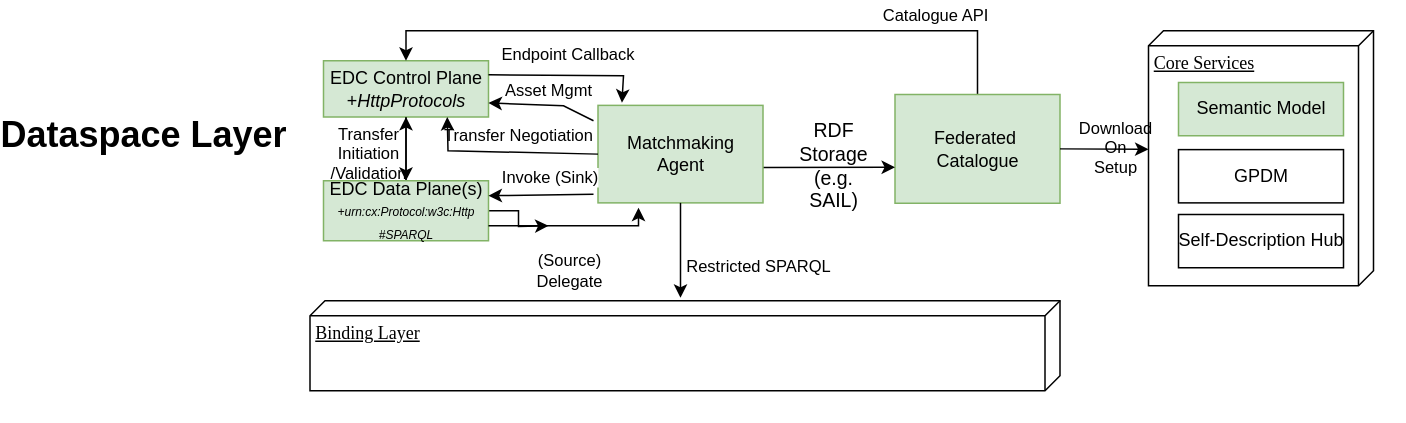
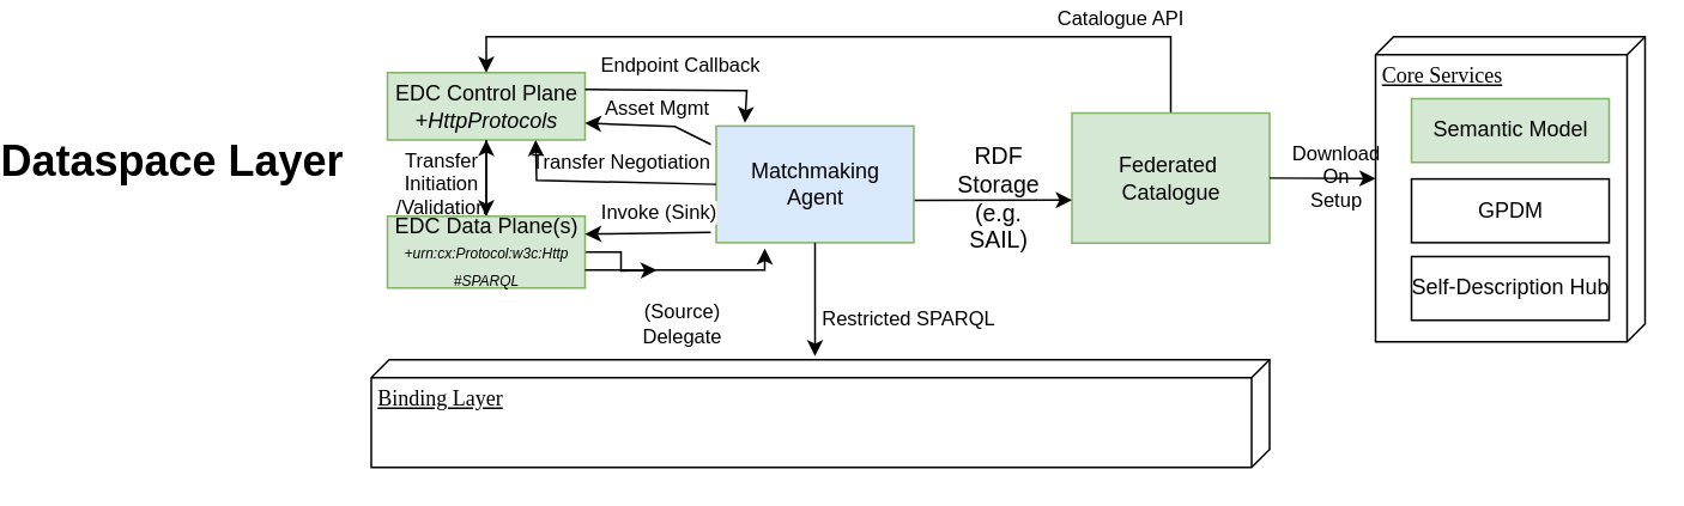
- <mxCell id="10" value="Matchmaking &lt;br&gt;Agent" style="html=1;dropTarget=0;fillColor=#d5e8d4;strokeColor=#82b366;" vertex="1" parent="1"><mxGeometry x="373" y="69.75" width="110" height="65" as="geometry" /></mxCell>
+ <mxCell id="10" value="Matchmaking &lt;br&gt;Agent" style="html=1;dropTarget=0;fillColor=#dae8fc;strokeColor=#82b366;" vertex="1" parent="1"><mxGeometry x="373" y="69.75" width="110" height="65" as="geometry" /></mxCell>
